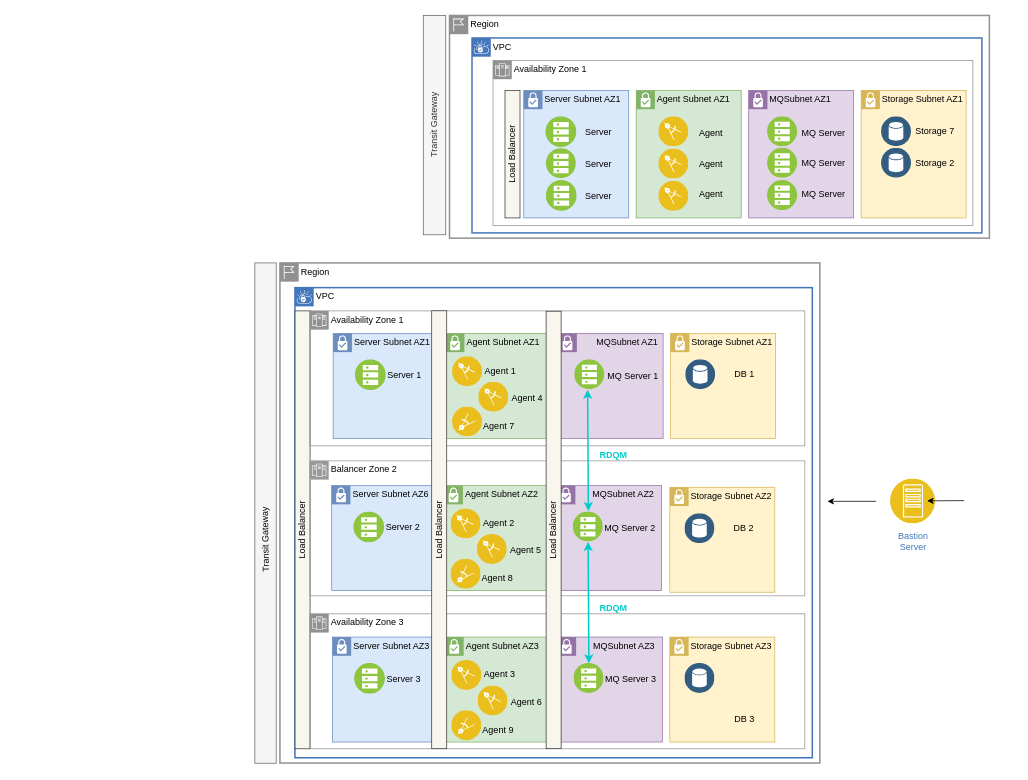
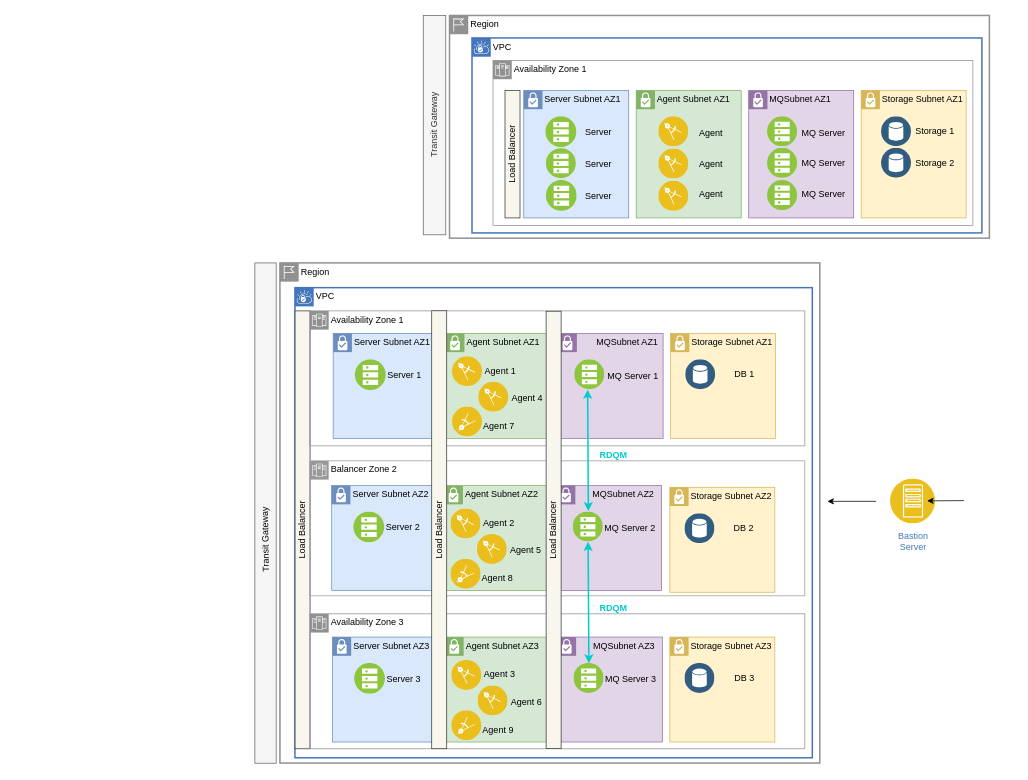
- <mxCell id="32" value="Storage 7" style="text;html=1;strokeColor=none;fillColor=none;align=center;verticalAlign=middle;whiteSpace=wrap;rounded=0;" parent="29" vertex="1"><mxGeometry x="67" y="45" width="63" height="20" as="geometry" /></mxCell>
+ <mxCell id="32" value="Storage 1" style="text;html=1;strokeColor=none;fillColor=none;align=center;verticalAlign=middle;whiteSpace=wrap;rounded=0;" parent="29" vertex="1"><mxGeometry x="67" y="45" width="63" height="20" as="geometry" /></mxCell>
- <mxCell id="48" value="Server Subnet AZ6" style="shape=mxgraph.ibm.box;prType=subnet;fontStyle=0;verticalAlign=top;align=left;spacingLeft=32;spacingTop=4;rounded=0;whiteSpace=wrap;html=1;strokeColor=#6c8ebf;strokeWidth=1;dashed=0;container=1;spacing=-4;collapsible=0;expand=0;recursiveResize=0;fillColor=#dae8fc;" parent="47" vertex="1"><mxGeometry x="-20" width="140" height="140" as="geometry" /></mxCell>
+ <mxCell id="48" value="Server Subnet AZ2" style="shape=mxgraph.ibm.box;prType=subnet;fontStyle=0;verticalAlign=top;align=left;spacingLeft=32;spacingTop=4;rounded=0;whiteSpace=wrap;html=1;strokeColor=#6c8ebf;strokeWidth=1;dashed=0;container=1;spacing=-4;collapsible=0;expand=0;recursiveResize=0;fillColor=#dae8fc;" parent="47" vertex="1"><mxGeometry x="-20" width="140" height="140" as="geometry" /></mxCell>
- <mxCell id="76" value="DB 3" style="text;html=1;strokeColor=none;fillColor=none;align=center;verticalAlign=middle;whiteSpace=wrap;rounded=0;" parent="74" vertex="1"><mxGeometry x="68" y="100" width="63" height="20" as="geometry" /></mxCell>
+ <mxCell id="76" value="DB 3" style="text;html=1;strokeColor=none;fillColor=none;align=center;verticalAlign=middle;whiteSpace=wrap;rounded=0;" parent="74" vertex="1"><mxGeometry x="68" y="45" width="63" height="20" as="geometry" /></mxCell>
